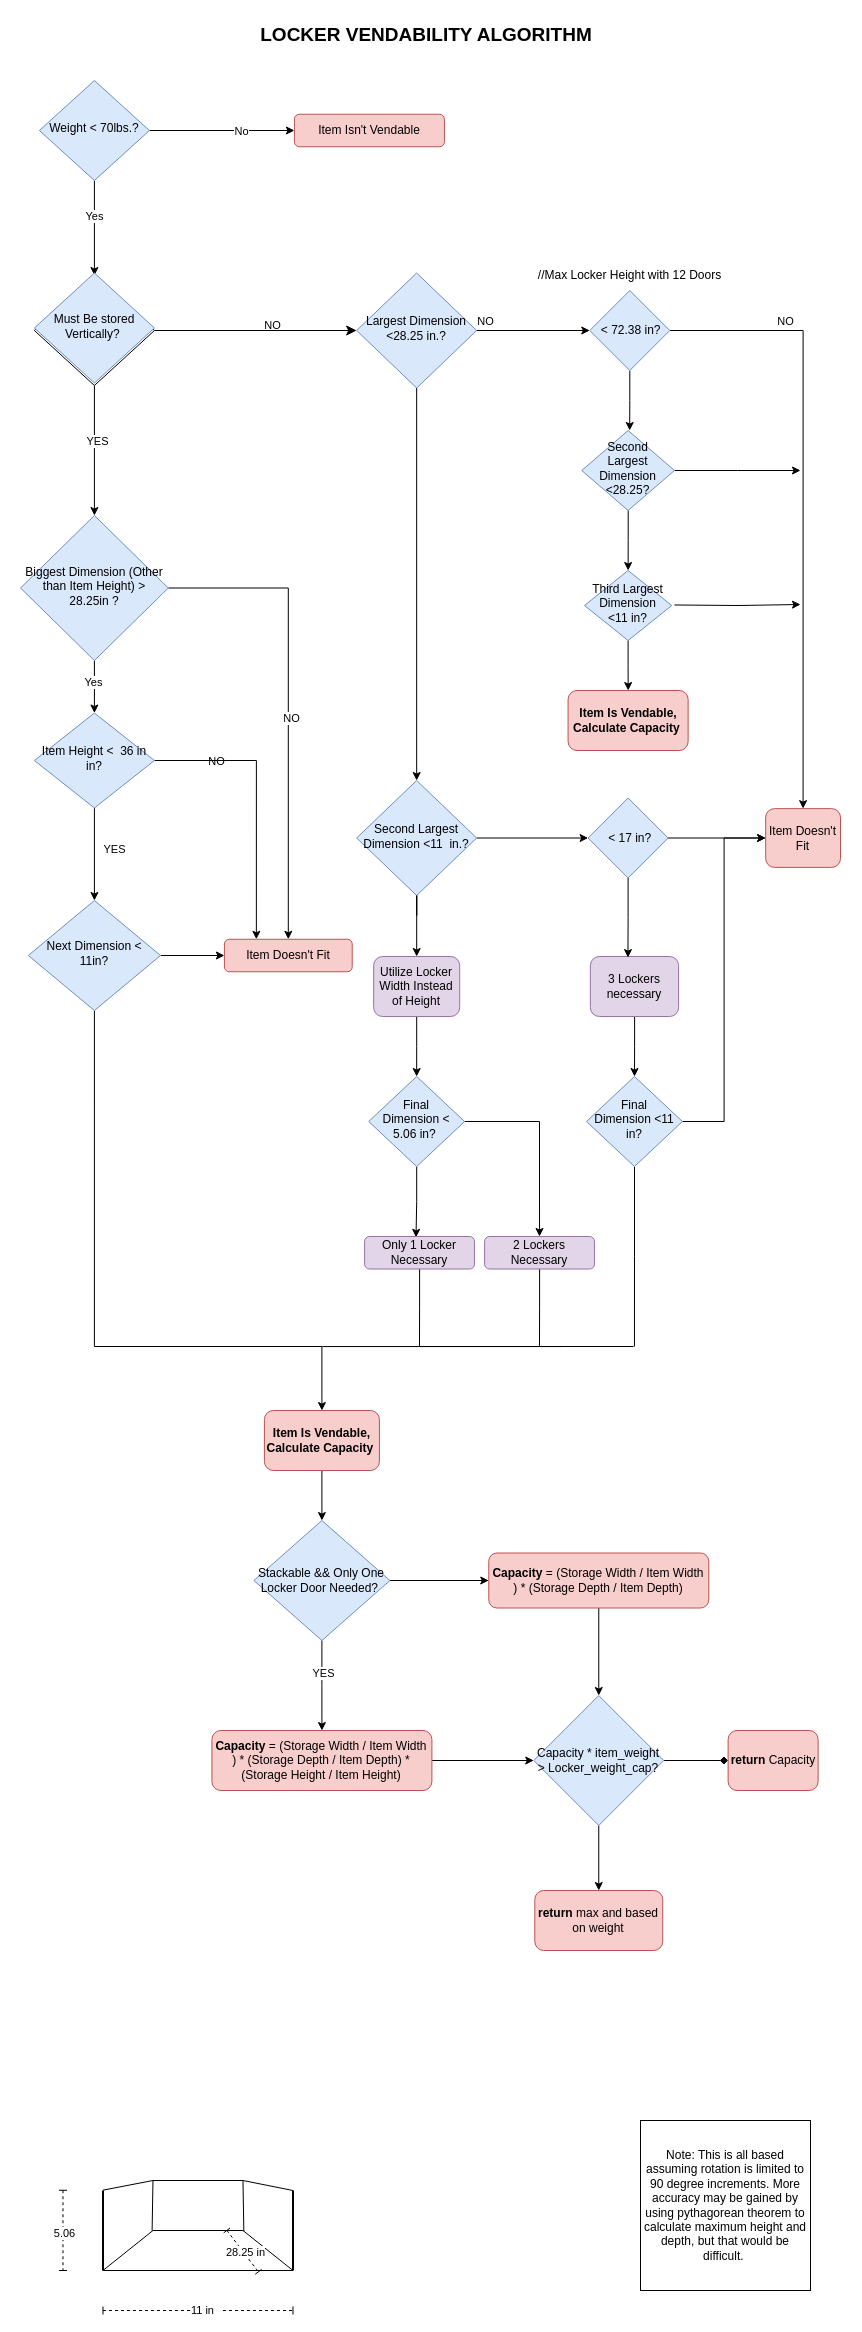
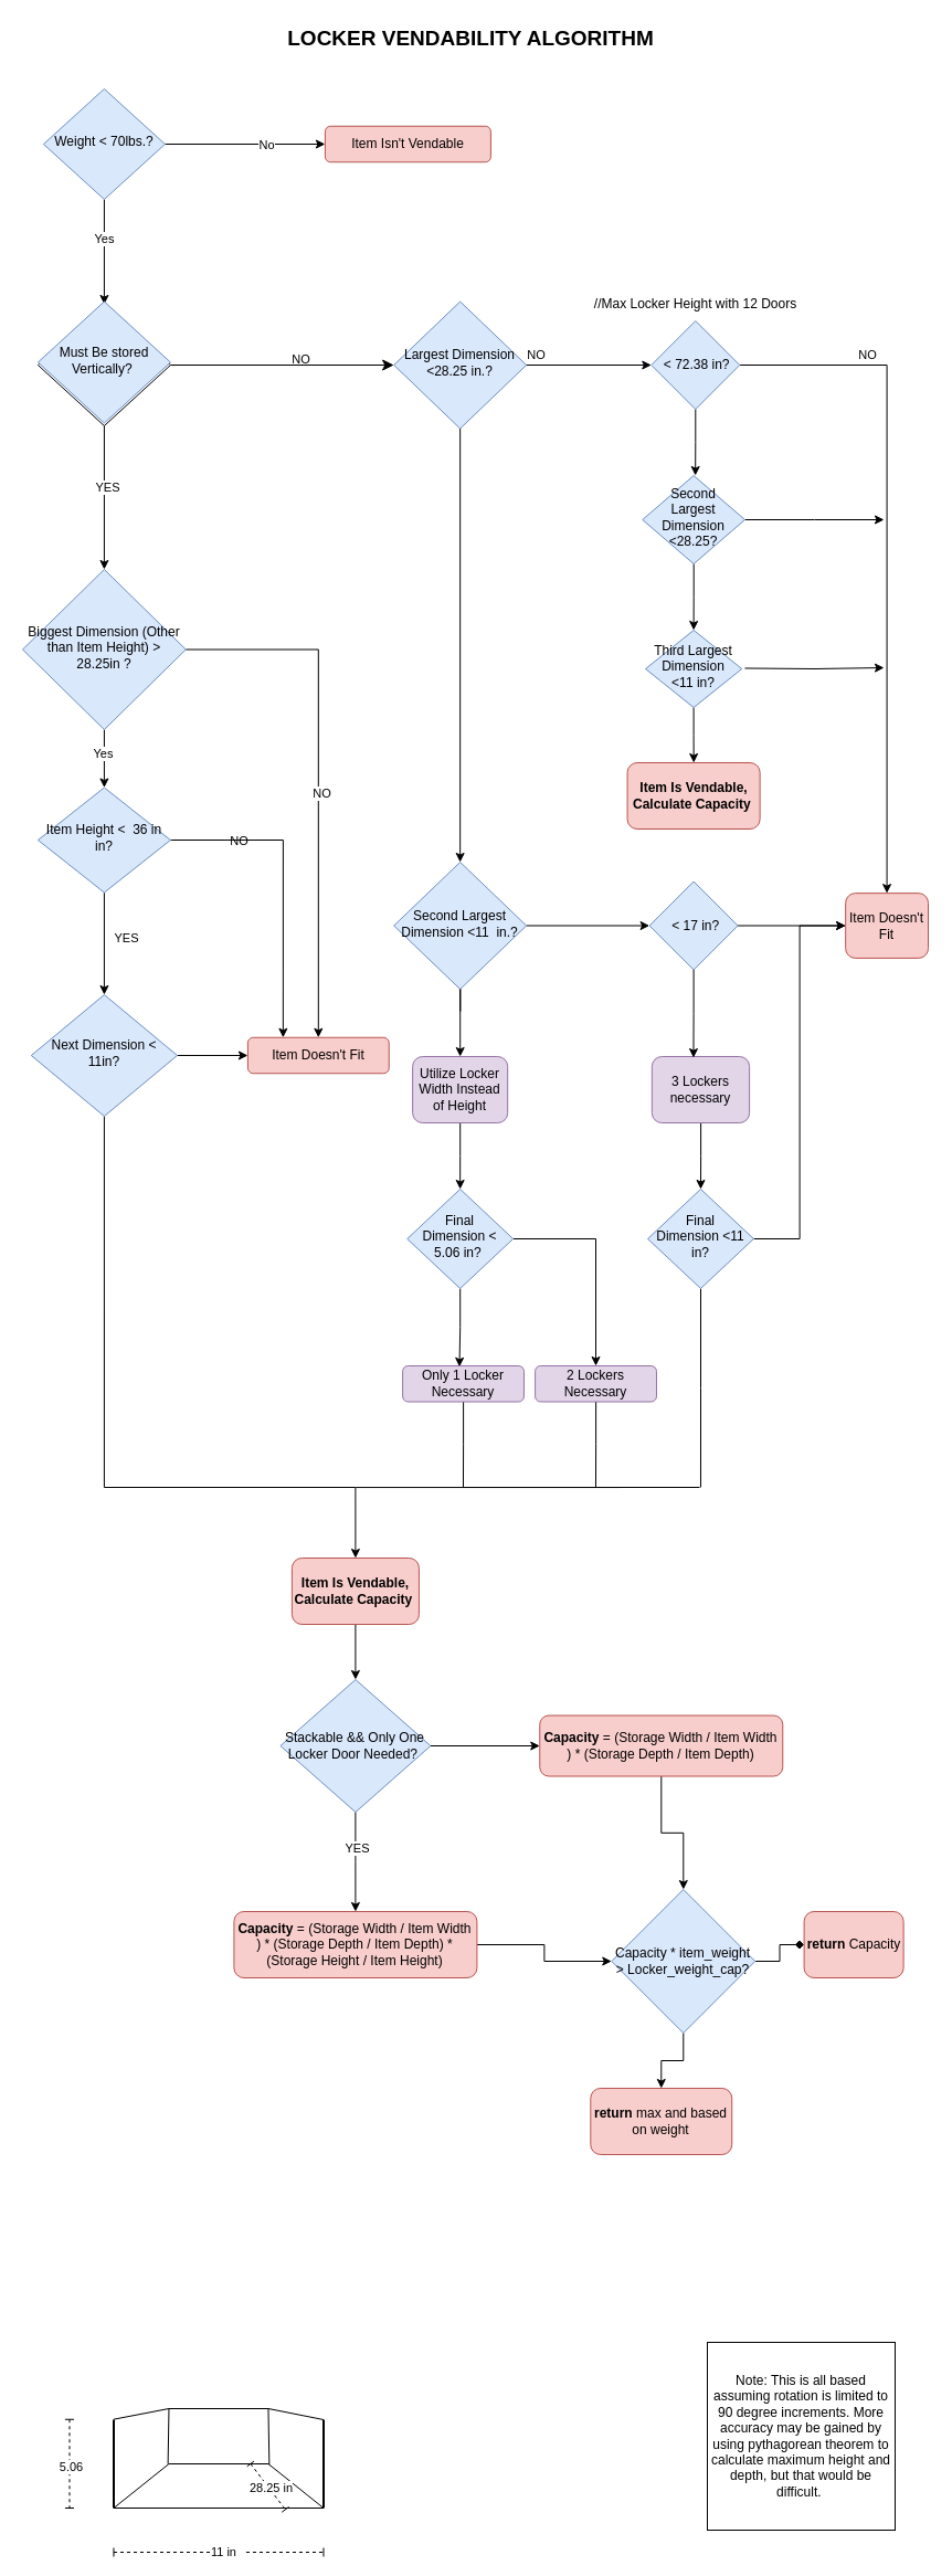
- <mxCell id="94" value="Capacity * item_weight &amp;gt; Locker_weight_cap?" style="rhombus;whiteSpace=wrap;html=1;fillColor=#dae8fc;strokeColor=#6c8ebf;" parent="1" vertex="1"><mxGeometry x="533.27" y="1695" width="130" height="130" as="geometry" /></mxCell>
+ <mxCell id="94" value="Capacity * item_weight &amp;gt; Locker_weight_cap?" style="rhombus;whiteSpace=wrap;html=1;fillColor=#dae8fc;strokeColor=#6c8ebf;" parent="1" vertex="1"><mxGeometry x="553.27" y="1710" width="130" height="130" as="geometry" /></mxCell>
